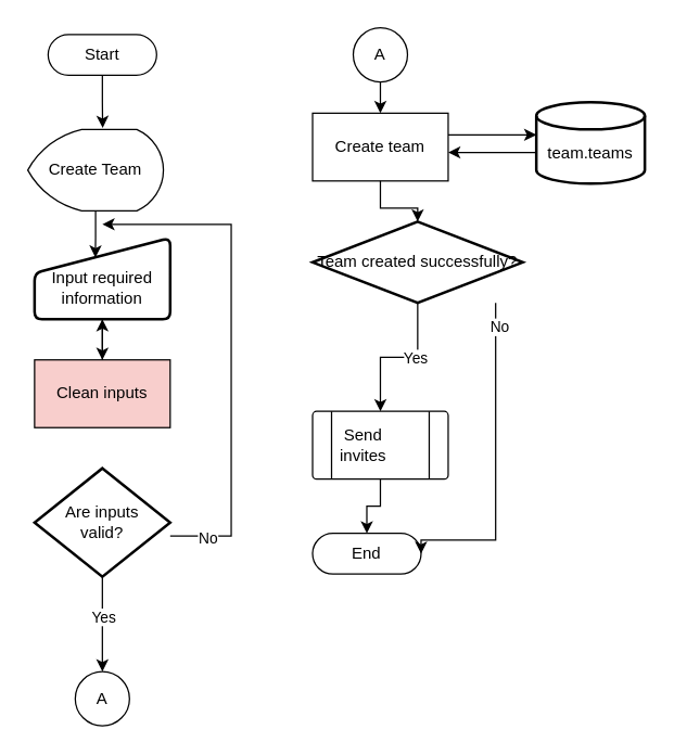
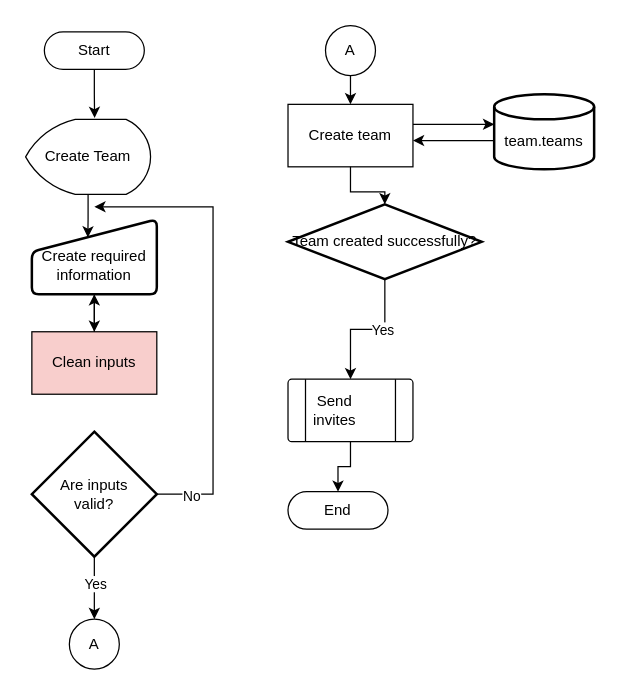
- <mxCell id="3" value="&lt;div&gt;&lt;br&gt;&lt;/div&gt;Input required information" style="html=1;strokeWidth=2;shape=manualInput;whiteSpace=wrap;rounded=1;size=26;arcSize=11;" vertex="1" parent="1"><mxGeometry x="25" y="175" width="100" height="60" as="geometry" /></mxCell>
+ <mxCell id="3" value="&lt;div&gt;&lt;br&gt;&lt;/div&gt;Create required information" style="html=1;strokeWidth=2;shape=manualInput;whiteSpace=wrap;rounded=1;size=26;arcSize=11;" vertex="1" parent="1"><mxGeometry x="25" y="175" width="100" height="60" as="geometry" /></mxCell>
- <mxCell id="27" style="edgeStyle=orthogonalEdgeStyle;rounded=0;orthogonalLoop=1;jettySize=auto;html=1;entryX=1;entryY=0.5;entryDx=0;entryDy=0;entryPerimeter=0;" edge="1" parent="1" source="21" target="25"><mxGeometry relative="1" as="geometry"><Array as="points"><mxPoint x="365" y="213" /><mxPoint x="365" y="398" /></Array></mxGeometry></mxCell>
- <mxCell id="28" value="No" style="edgeLabel;html=1;align=center;verticalAlign=middle;resizable=0;points=[];" vertex="1" connectable="0" parent="27"><mxGeometry x="-0.856" y="2" relative="1" as="geometry"><mxPoint as="offset" /></mxGeometry></mxCell>
- <mxCell id="13" value="Are inputs&lt;div&gt;valid?&lt;/div&gt;" style="strokeWidth=2;html=1;shape=mxgraph.flowchart.decision;whiteSpace=wrap;" vertex="1" parent="1"><mxGeometry x="25" y="345" width="100" height="80" as="geometry" /></mxCell>
+ <mxCell id="13" value="Are inputs&lt;div&gt;valid?&lt;/div&gt;" style="strokeWidth=2;html=1;shape=mxgraph.flowchart.decision;whiteSpace=wrap;" vertex="1" parent="1"><mxGeometry x="25" y="345" width="100" height="100" as="geometry" /></mxCell>
